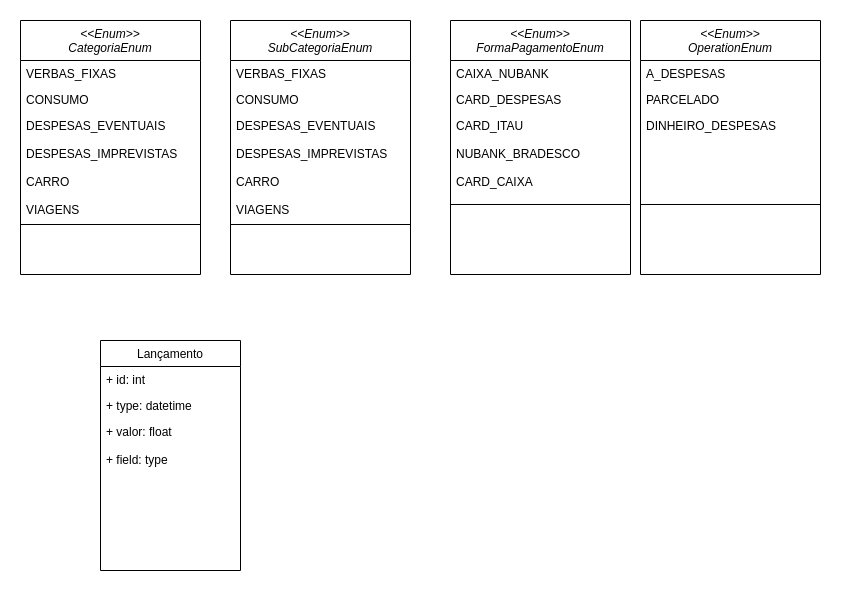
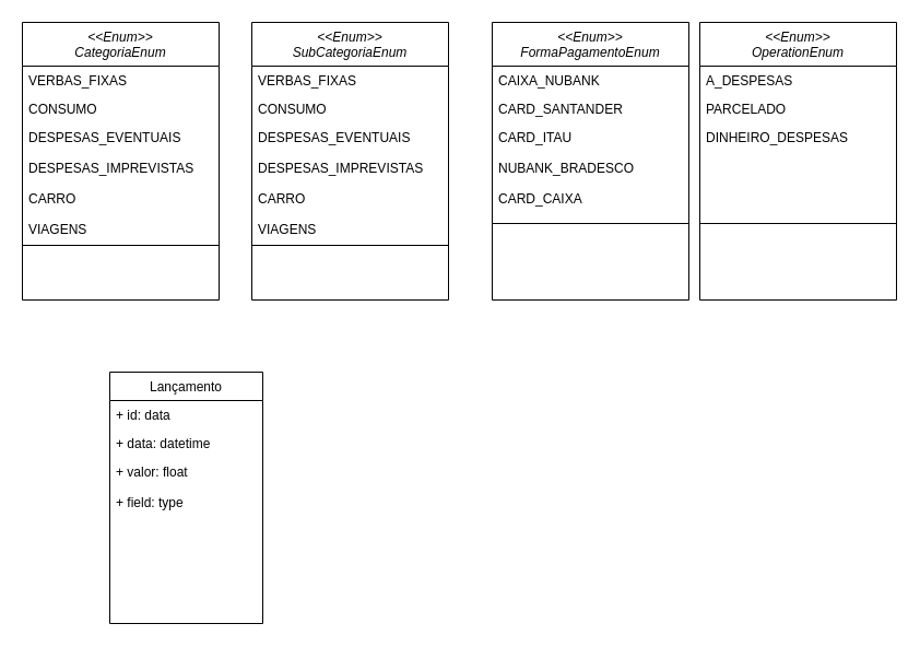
- <mxCell id="9" value="CARD_DESPESAS" style="text;align=left;verticalAlign=top;spacingLeft=4;spacingRight=4;overflow=hidden;rotatable=0;points=[[0,0.5],[1,0.5]];portConstraint=eastwest;rounded=0;shadow=0;html=0;" parent="7" vertex="1"><mxGeometry y="66" width="180" height="26" as="geometry" /></mxCell>
+ <mxCell id="9" value="CARD_SANTANDER" style="text;align=left;verticalAlign=top;spacingLeft=4;spacingRight=4;overflow=hidden;rotatable=0;points=[[0,0.5],[1,0.5]];portConstraint=eastwest;rounded=0;shadow=0;html=0;" parent="7" vertex="1"><mxGeometry y="66" width="180" height="26" as="geometry" /></mxCell>
- <mxCell id="18" value="+ id: int" style="text;strokeColor=none;fillColor=none;align=left;verticalAlign=top;spacingLeft=4;spacingRight=4;overflow=hidden;rotatable=0;points=[[0,0.5],[1,0.5]];portConstraint=eastwest;" vertex="1" parent="17"><mxGeometry y="26" width="140" height="26" as="geometry" /></mxCell>
+ <mxCell id="18" value="+ id: data" style="text;strokeColor=none;fillColor=none;align=left;verticalAlign=top;spacingLeft=4;spacingRight=4;overflow=hidden;rotatable=0;points=[[0,0.5],[1,0.5]];portConstraint=eastwest;" vertex="1" parent="17"><mxGeometry y="26" width="140" height="26" as="geometry" /></mxCell>
- <mxCell id="19" value="+ type: datetime" style="text;strokeColor=none;fillColor=none;align=left;verticalAlign=top;spacingLeft=4;spacingRight=4;overflow=hidden;rotatable=0;points=[[0,0.5],[1,0.5]];portConstraint=eastwest;" vertex="1" parent="17"><mxGeometry y="52" width="140" height="26" as="geometry" /></mxCell>
+ <mxCell id="19" value="+ data: datetime" style="text;strokeColor=none;fillColor=none;align=left;verticalAlign=top;spacingLeft=4;spacingRight=4;overflow=hidden;rotatable=0;points=[[0,0.5],[1,0.5]];portConstraint=eastwest;" vertex="1" parent="17"><mxGeometry y="52" width="140" height="26" as="geometry" /></mxCell>
